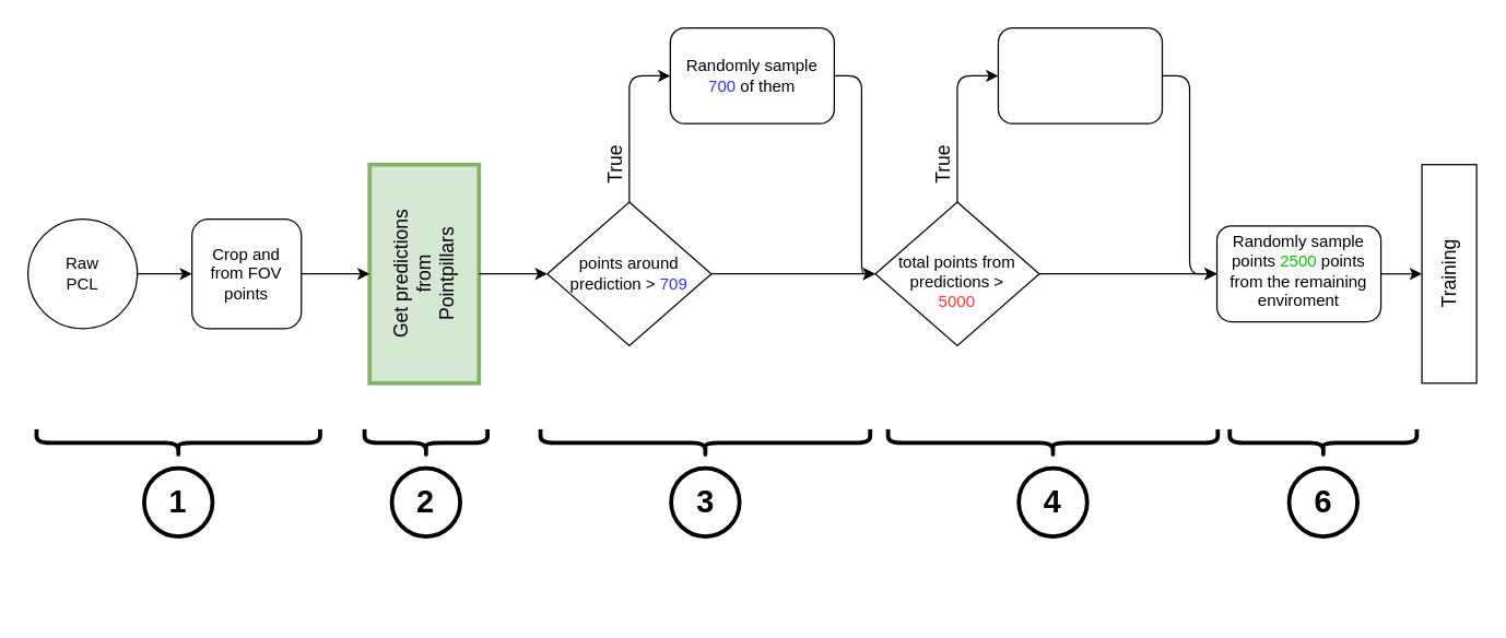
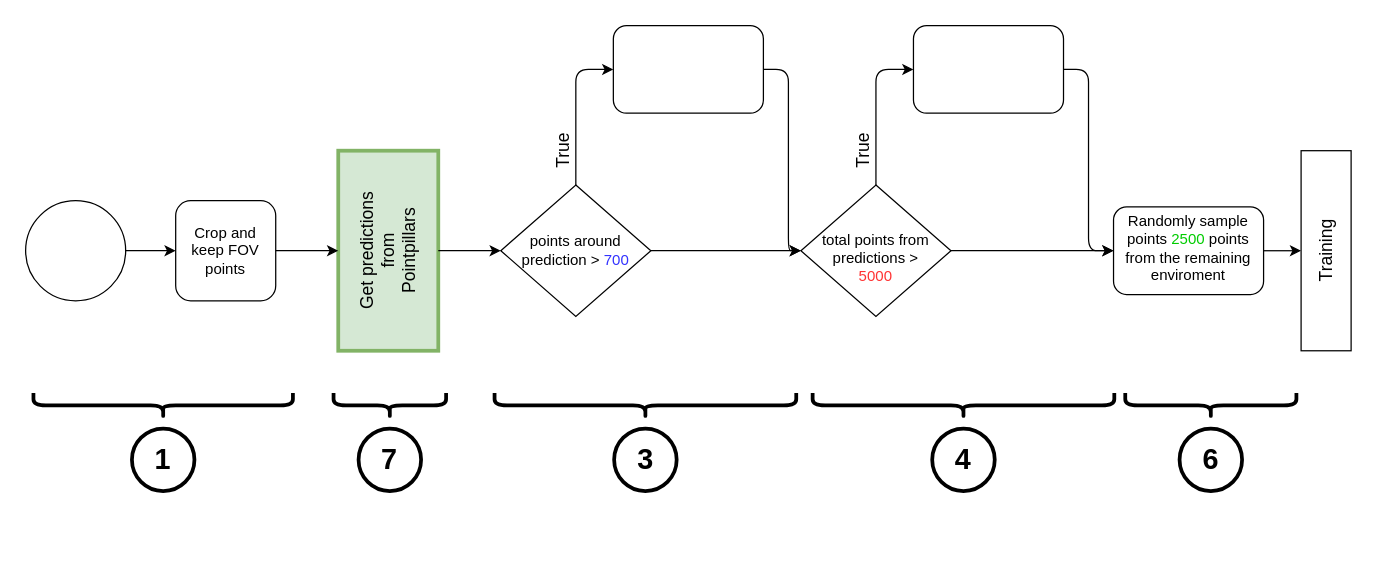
- <mxCell id="28" value="Randomly sample &lt;font color=&quot;#3333ff&quot;&gt;700&lt;/font&gt; of them" style="text;html=1;strokeColor=none;fillColor=none;align=center;verticalAlign=middle;whiteSpace=wrap;rounded=0;fontSize=12;" vertex="1" parent="1"><mxGeometry x="500" y="45" width="100" height="20" as="geometry" /></mxCell>
- <mxCell id="21" value="Raw PCL" style="text;html=1;strokeColor=none;fillColor=none;align=center;verticalAlign=middle;whiteSpace=wrap;rounded=0;" vertex="1" parent="1"><mxGeometry x="40" y="190" width="40" height="20" as="geometry" /></mxCell>
- <mxCell id="22" value="Crop and from FOV points" style="text;html=1;strokeColor=none;fillColor=none;align=center;verticalAlign=middle;whiteSpace=wrap;rounded=0;" vertex="1" parent="1"><mxGeometry x="150" y="185" width="60" height="30" as="geometry" /></mxCell>
+ <mxCell id="22" value="Crop and keep FOV points" style="text;html=1;strokeColor=none;fillColor=none;align=center;verticalAlign=middle;whiteSpace=wrap;rounded=0;" vertex="1" parent="1"><mxGeometry x="150" y="185" width="60" height="30" as="geometry" /></mxCell>
- <mxCell id="26" value="points around prediction &amp;gt; &lt;font color=&quot;#3333ff&quot;&gt;709&lt;/font&gt;" style="text;html=1;strokeColor=none;fillColor=none;align=center;verticalAlign=middle;whiteSpace=wrap;rounded=0;fontSize=12;" vertex="1" parent="1"><mxGeometry x="406.25" y="187.5" width="107.5" height="25" as="geometry" /></mxCell>
+ <mxCell id="26" value="points around prediction &amp;gt; &lt;font color=&quot;#3333ff&quot;&gt;700&lt;/font&gt;" style="text;html=1;strokeColor=none;fillColor=none;align=center;verticalAlign=middle;whiteSpace=wrap;rounded=0;fontSize=12;" vertex="1" parent="1"><mxGeometry x="406.25" y="187.5" width="107.5" height="25" as="geometry" /></mxCell>
- <mxCell id="40" value="&lt;b&gt;&lt;font style=&quot;font-size: 23px&quot;&gt;2&lt;/font&gt;&lt;/b&gt;" style="text;html=1;strokeColor=none;fillColor=none;align=center;verticalAlign=middle;whiteSpace=wrap;rounded=0;fontSize=14;" vertex="1" parent="1"><mxGeometry x="291.25" y="357.19" width="40" height="20" as="geometry" /></mxCell>
+ <mxCell id="40" value="&lt;b&gt;&lt;font style=&quot;font-size: 23px&quot;&gt;7&lt;/font&gt;&lt;/b&gt;" style="text;html=1;strokeColor=none;fillColor=none;align=center;verticalAlign=middle;whiteSpace=wrap;rounded=0;fontSize=14;" vertex="1" parent="1"><mxGeometry x="291.25" y="357.19" width="40" height="20" as="geometry" /></mxCell>
